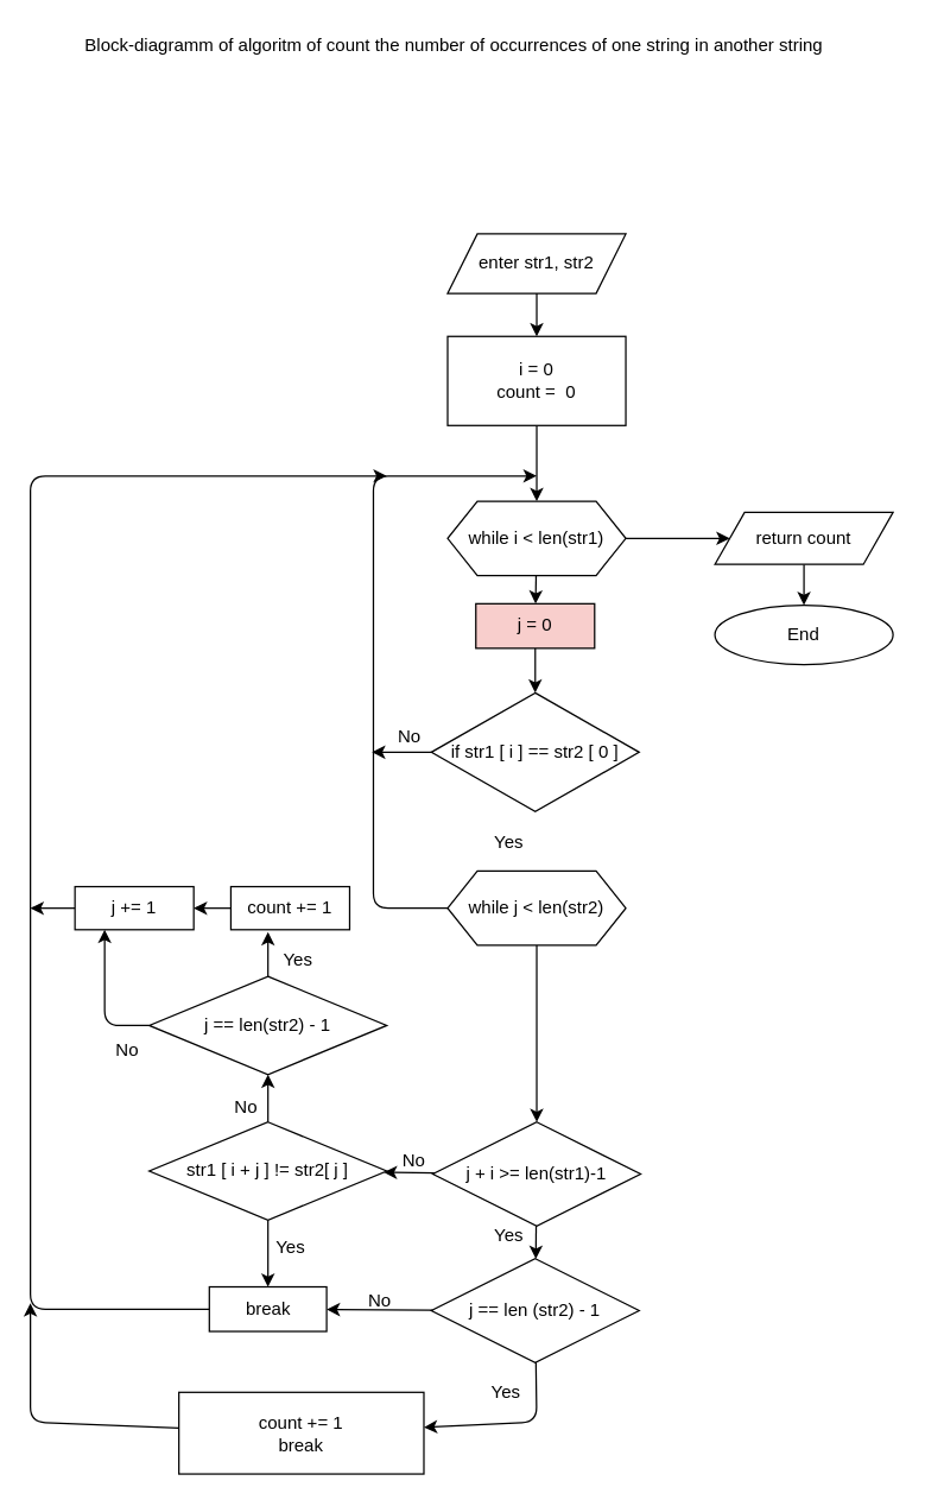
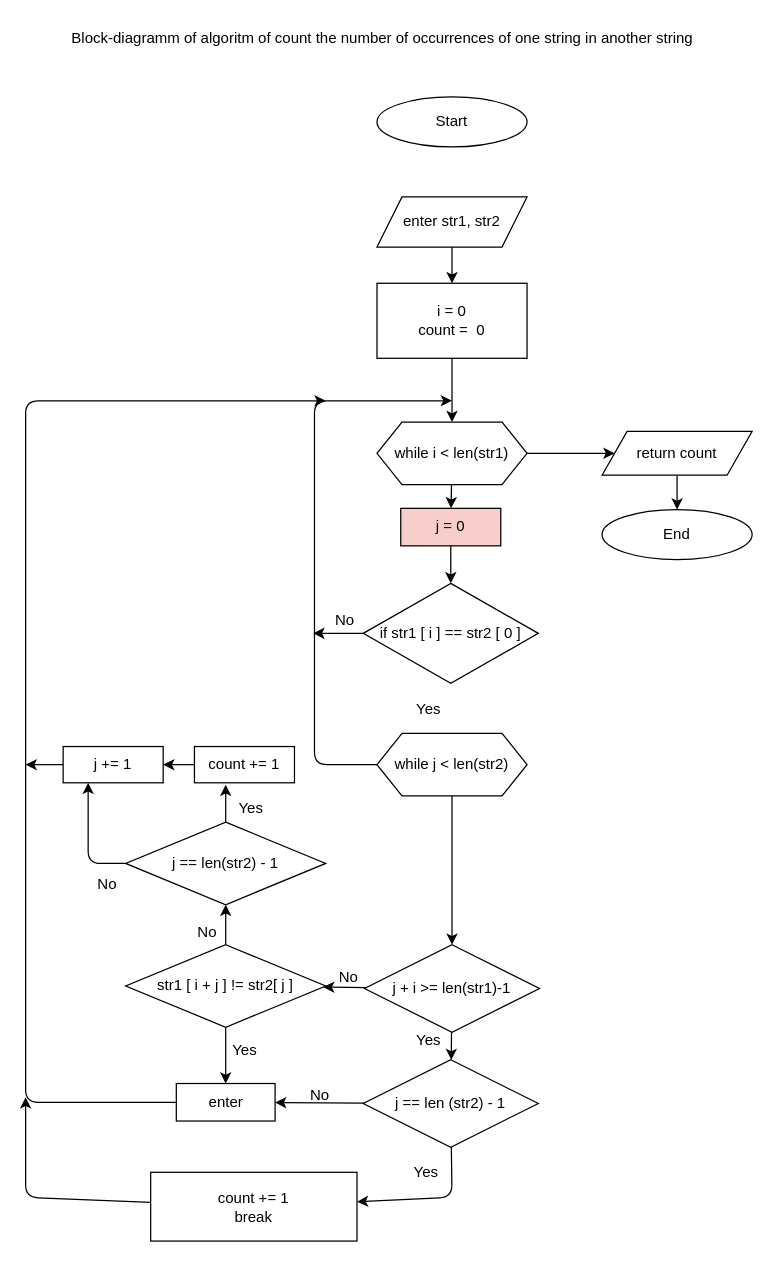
+ <mxCell id="2" value="Start" style="ellipse;whiteSpace=wrap;html=1;" parent="1" vertex="1"><mxGeometry x="301" y="77" width="120" height="40" as="geometry" /></mxCell>
- <mxCell id="33" value="break" style="whiteSpace=wrap;html=1;" parent="1" vertex="1"><mxGeometry x="140.5" y="866" width="79" height="30" as="geometry" /></mxCell>
+ <mxCell id="33" value="enter" style="whiteSpace=wrap;html=1;" parent="1" vertex="1"><mxGeometry x="140.5" y="866" width="79" height="30" as="geometry" /></mxCell>
